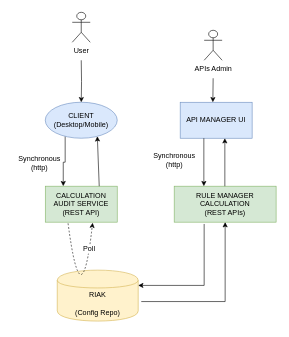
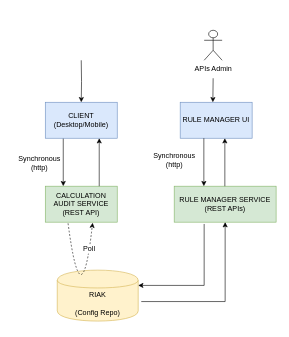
- <mxCell id="8" value="User&lt;br&gt;" style="shape=umlActor;verticalLabelPosition=bottom;labelBackgroundColor=#ffffff;verticalAlign=top;html=1;outlineConnect=0;" parent="1" vertex="1"><mxGeometry x="120" y="20" width="30" height="50" as="geometry" /></mxCell>
- <mxCell id="3" value="CLIENT (Desktop/Mobile)" style="ellipse;whiteSpace=wrap;html=1;fillColor=#dae8fc;strokeColor=#6c8ebf;" parent="1" vertex="1"><mxGeometry x="75" y="170" width="120" height="60" as="geometry" /></mxCell>
+ <mxCell id="3" value="CLIENT (Desktop/Mobile)" style="rounded=0;whiteSpace=wrap;html=1;fillColor=#dae8fc;strokeColor=#6c8ebf;" parent="1" vertex="1"><mxGeometry x="75" y="170" width="120" height="60" as="geometry" /></mxCell>
- <mxCell id="14" value="API MANAGER UI" style="rounded=0;whiteSpace=wrap;html=1;fillColor=#dae8fc;strokeColor=#6c8ebf;" parent="1" vertex="1"><mxGeometry x="300" y="170" width="120" height="60" as="geometry" /></mxCell>
+ <mxCell id="14" value="RULE MANAGER UI" style="rounded=0;whiteSpace=wrap;html=1;fillColor=#dae8fc;strokeColor=#6c8ebf;" parent="1" vertex="1"><mxGeometry x="300" y="170" width="120" height="60" as="geometry" /></mxCell>
- <mxCell id="11" value="RULE MANAGER CALCULATION&lt;br&gt;(REST APIs)" style="rounded=0;whiteSpace=wrap;html=1;fillColor=#d5e8d4;strokeColor=#82b366;" parent="1" vertex="1"><mxGeometry x="290" y="310" width="170" height="60" as="geometry" /></mxCell>
+ <mxCell id="11" value="RULE MANAGER SERVICE&lt;br&gt;(REST APIs)" style="rounded=0;whiteSpace=wrap;html=1;fillColor=#d5e8d4;strokeColor=#82b366;" parent="1" vertex="1"><mxGeometry x="290" y="310" width="170" height="60" as="geometry" /></mxCell>
